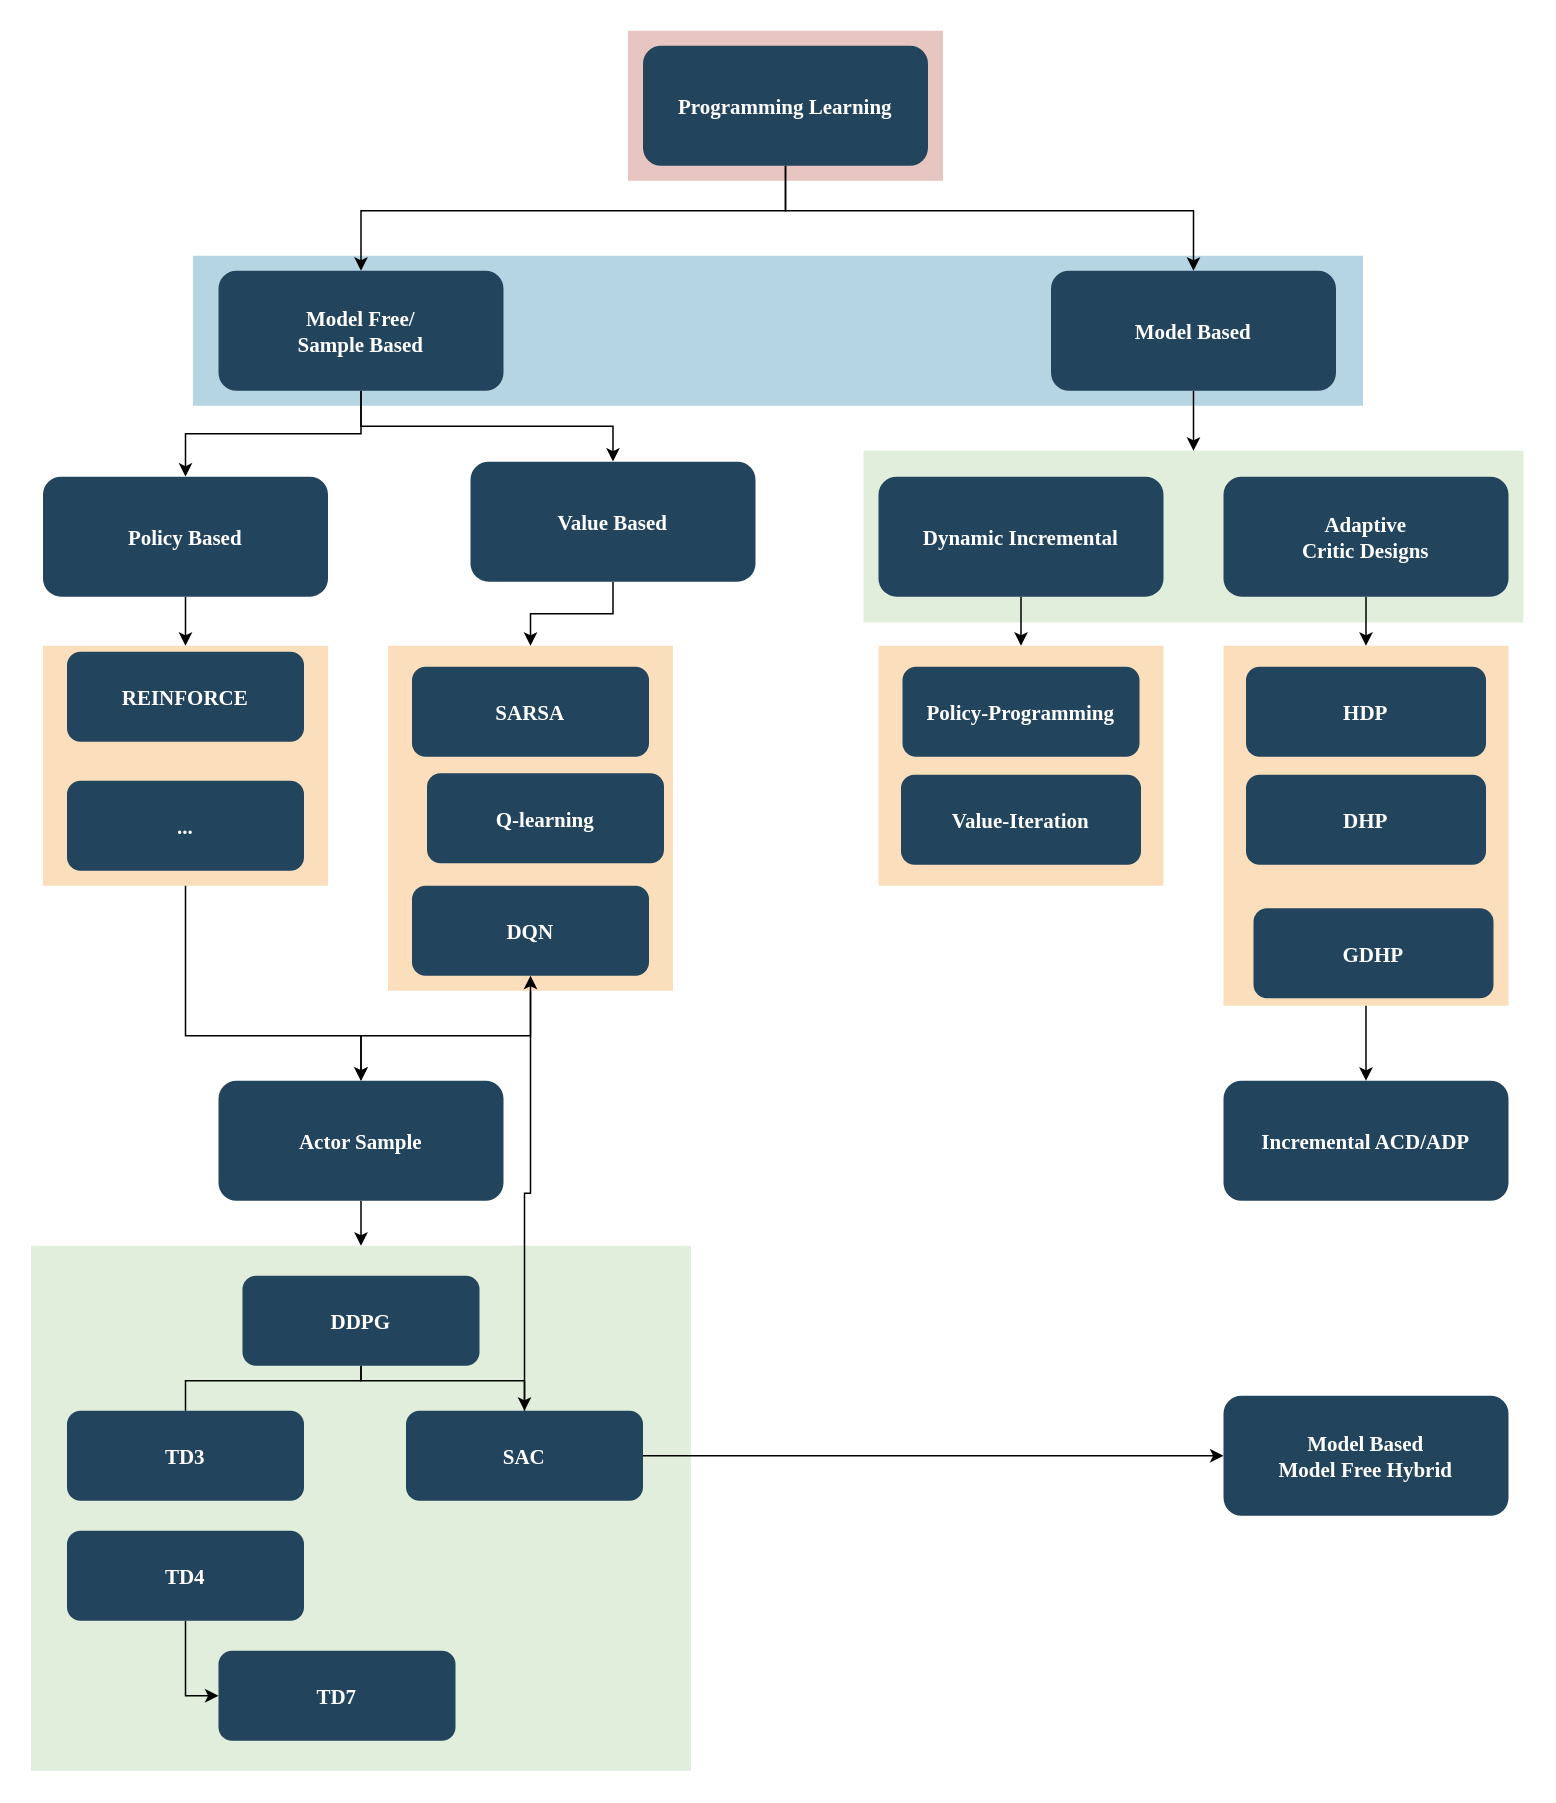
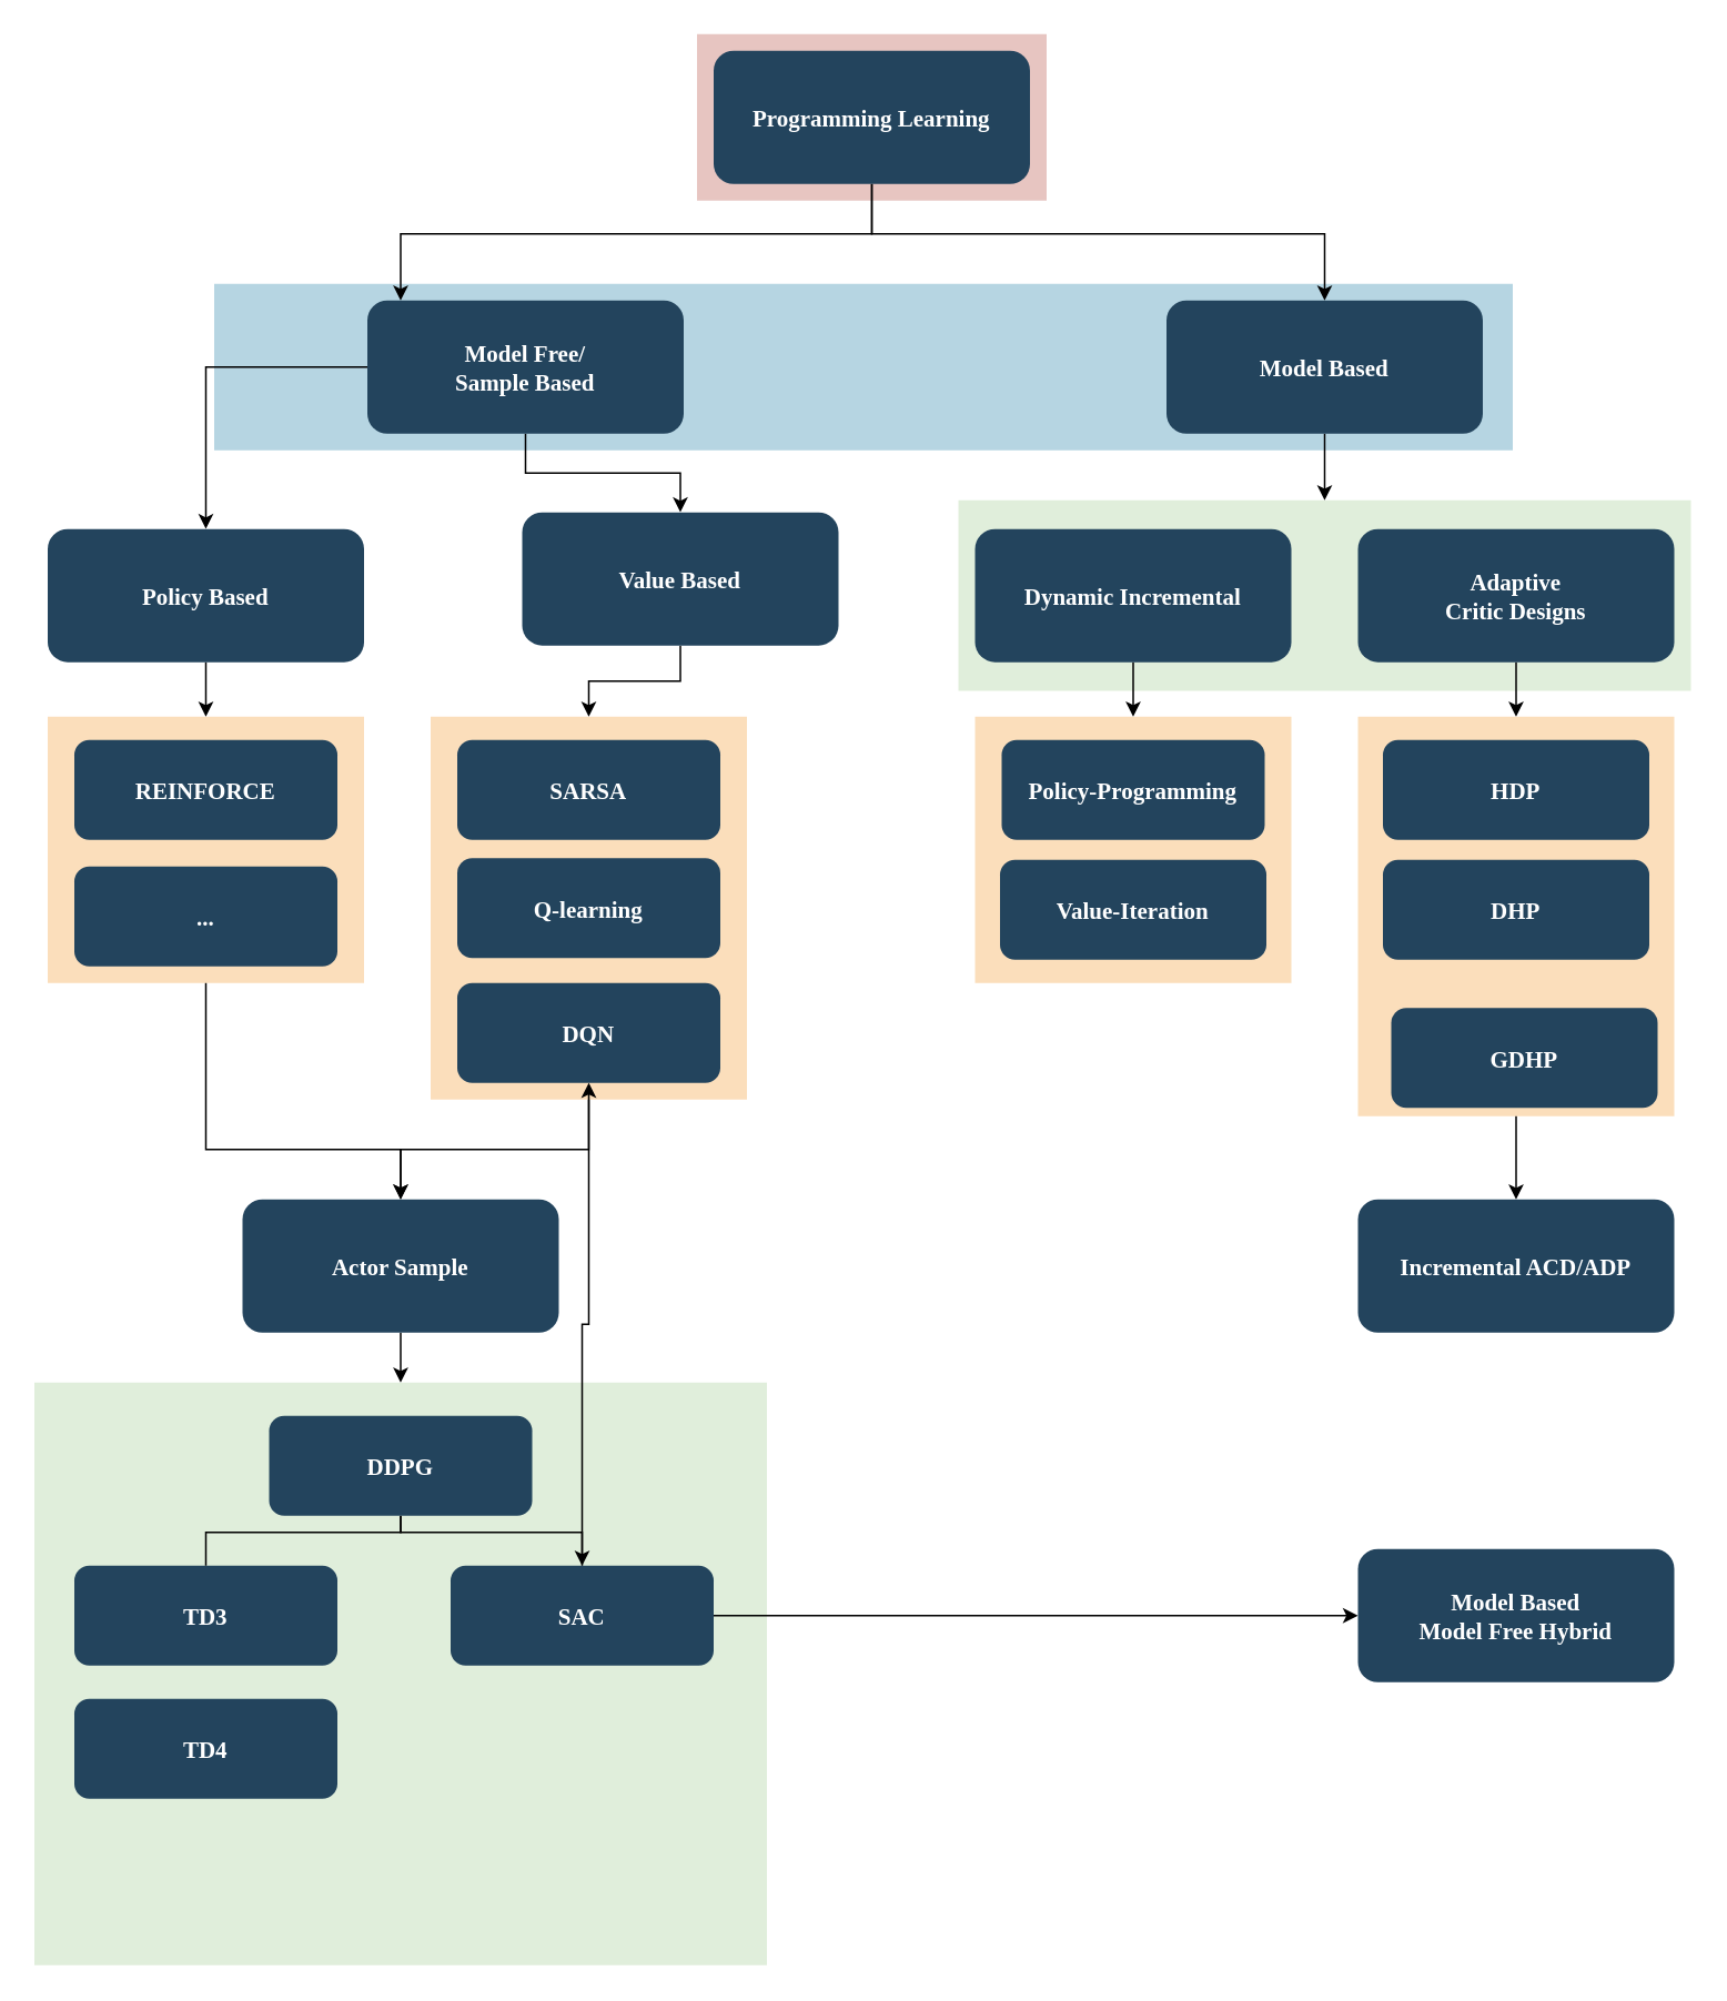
- <mxCell id="18" value="Model Free/&#10;Sample Based" style="rounded=1;fillColor=#23445D;gradientColor=none;strokeColor=none;fontColor=#FFFFFF;fontStyle=1;fontFamily=Tahoma;fontSize=14" parent="1" vertex="1"><mxGeometry x="145" y="180" width="190" height="80" as="geometry" /></mxCell>
+ <mxCell id="18" value="Model Free/&#10;Sample Based" style="rounded=1;fillColor=#23445D;gradientColor=none;strokeColor=none;fontColor=#FFFFFF;fontStyle=1;fontFamily=Tahoma;fontSize=14" parent="1" vertex="1"><mxGeometry x="220" y="180" width="190" height="80" as="geometry" /></mxCell>
- <mxCell id="38" value="REINFORCE" style="rounded=1;fillColor=#23445D;gradientColor=none;strokeColor=none;fontColor=#FFFFFF;fontStyle=1;fontFamily=Tahoma;fontSize=14" parent="1" vertex="1"><mxGeometry x="44" y="434" width="158" height="60" as="geometry" /></mxCell>
+ <mxCell id="38" value="REINFORCE" style="rounded=1;fillColor=#23445D;gradientColor=none;strokeColor=none;fontColor=#FFFFFF;fontStyle=1;fontFamily=Tahoma;fontSize=14" parent="1" vertex="1"><mxGeometry x="44" y="444" width="158" height="60" as="geometry" /></mxCell>
- <mxCell id="36" value="Q-learning" style="rounded=1;fillColor=#23445D;gradientColor=none;strokeColor=none;fontColor=#FFFFFF;fontStyle=1;fontFamily=Tahoma;fontSize=14" parent="1" vertex="1"><mxGeometry x="284" y="515" width="158" height="60" as="geometry" /></mxCell>
+ <mxCell id="36" value="Q-learning" style="rounded=1;fillColor=#23445D;gradientColor=none;strokeColor=none;fontColor=#FFFFFF;fontStyle=1;fontFamily=Tahoma;fontSize=14" parent="1" vertex="1"><mxGeometry x="274" y="515" width="158" height="60" as="geometry" /></mxCell>
- <mxCell id="50" style="edgeStyle=orthogonalEdgeStyle;rounded=0;orthogonalLoop=1;jettySize=auto;html=1;entryX=0;entryY=0.5;entryDx=0;entryDy=0;" parent="1" source="51" target="52" edge="1"><mxGeometry relative="1" as="geometry" /></mxCell>
- <mxCell id="52" value="TD7" style="rounded=1;fillColor=#23445D;gradientColor=none;strokeColor=none;fontColor=#FFFFFF;fontStyle=1;fontFamily=Tahoma;fontSize=14" parent="1" vertex="1"><mxGeometry x="145" y="1100" width="158" height="60" as="geometry" /></mxCell>
